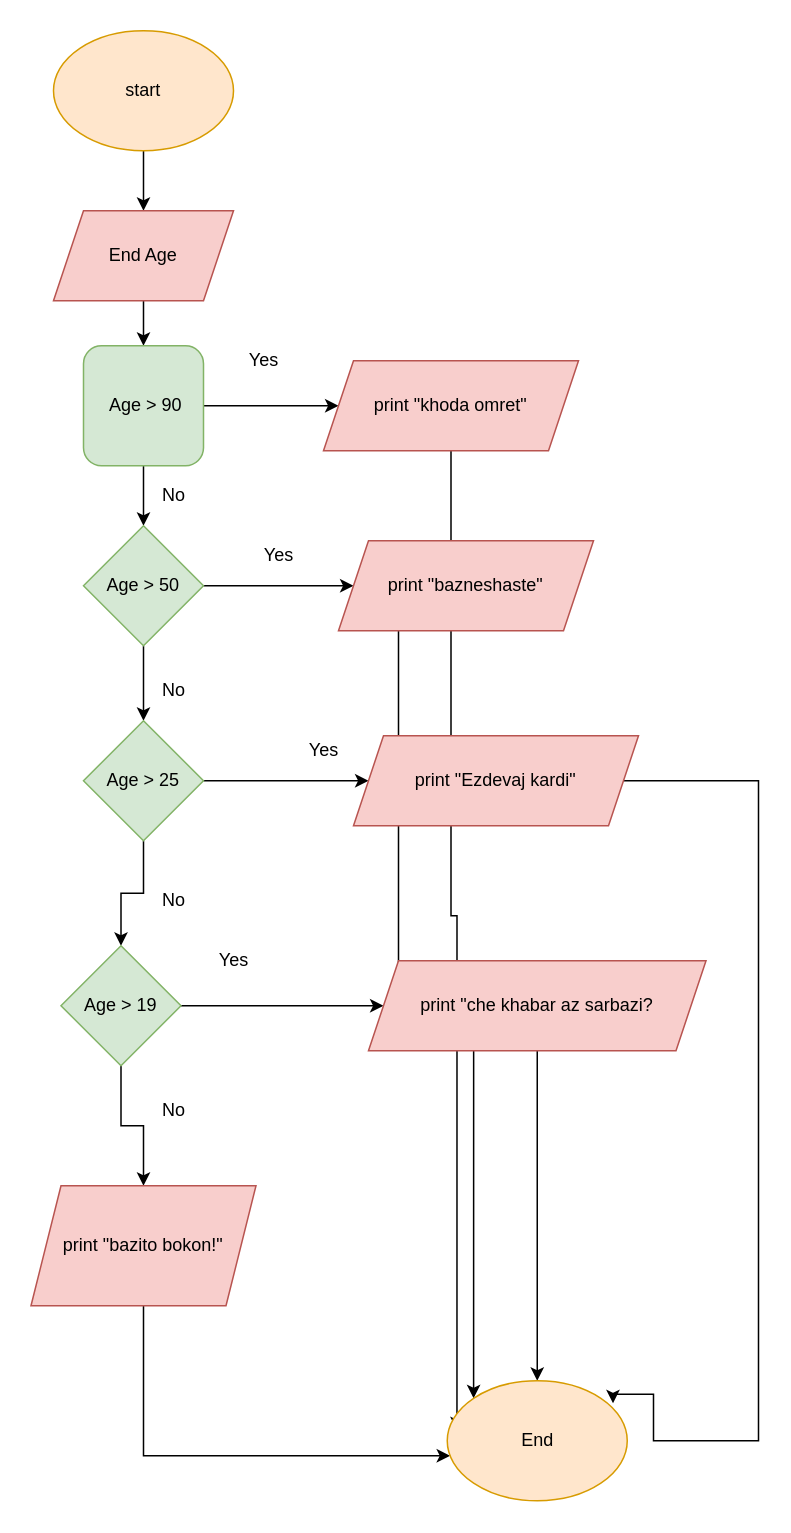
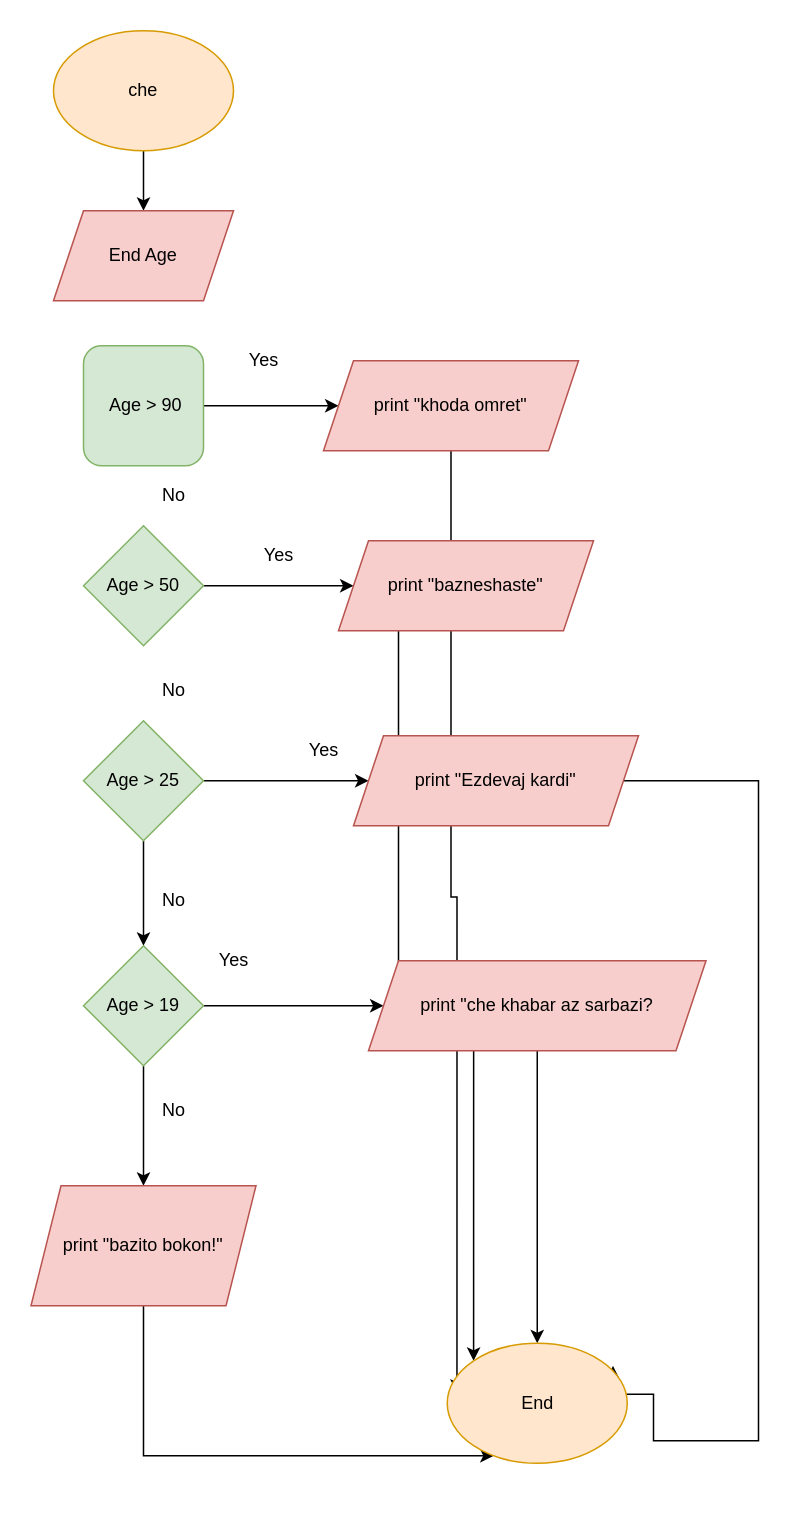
- <mxCell id="3" value="start" style="ellipse;whiteSpace=wrap;html=1;fillColor=#ffe6cc;strokeColor=#d79b00;" vertex="1" parent="1"><mxGeometry x="35" y="20" width="120" height="80" as="geometry" /></mxCell>
+ <mxCell id="3" value="che" style="ellipse;whiteSpace=wrap;html=1;fillColor=#ffe6cc;strokeColor=#d79b00;" vertex="1" parent="1"><mxGeometry x="35" y="20" width="120" height="80" as="geometry" /></mxCell>
- <mxCell id="4" style="edgeStyle=orthogonalEdgeStyle;rounded=0;orthogonalLoop=1;jettySize=auto;html=1;" edge="1" parent="1" source="5" target="8"><mxGeometry relative="1" as="geometry"><mxPoint x="95" y="270" as="targetPoint" /></mxGeometry></mxCell>
- <mxCell id="7" style="edgeStyle=orthogonalEdgeStyle;rounded=0;orthogonalLoop=1;jettySize=auto;html=1;" edge="1" parent="1" source="8" target="15"><mxGeometry relative="1" as="geometry"><mxPoint x="95" y="370" as="targetPoint" /></mxGeometry></mxCell>
- <mxCell id="14" style="edgeStyle=orthogonalEdgeStyle;rounded=0;orthogonalLoop=1;jettySize=auto;html=1;" edge="1" parent="1" source="15" target="22"><mxGeometry relative="1" as="geometry"><mxPoint x="95" y="490" as="targetPoint" /></mxGeometry></mxCell>
- <mxCell id="29" value="Age &amp;gt; 19" style="rhombus;whiteSpace=wrap;html=1;fillColor=#d5e8d4;strokeColor=#82b366;" vertex="1" parent="1"><mxGeometry x="40" y="630" width="80" height="80" as="geometry" /></mxCell>
+ <mxCell id="29" value="Age &amp;gt; 19" style="rhombus;whiteSpace=wrap;html=1;fillColor=#d5e8d4;strokeColor=#82b366;" vertex="1" parent="1"><mxGeometry x="55" y="630" width="80" height="80" as="geometry" /></mxCell>
- <mxCell id="36" value="End" style="ellipse;whiteSpace=wrap;html=1;fillColor=#ffe6cc;strokeColor=#d79b00;" vertex="1" parent="1"><mxGeometry x="297.5" y="920" width="120" height="80" as="geometry" /></mxCell>
+ <mxCell id="36" value="End" style="ellipse;whiteSpace=wrap;html=1;fillColor=#ffe6cc;strokeColor=#d79b00;" vertex="1" parent="1"><mxGeometry x="297.5" y="895" width="120" height="80" as="geometry" /></mxCell>
